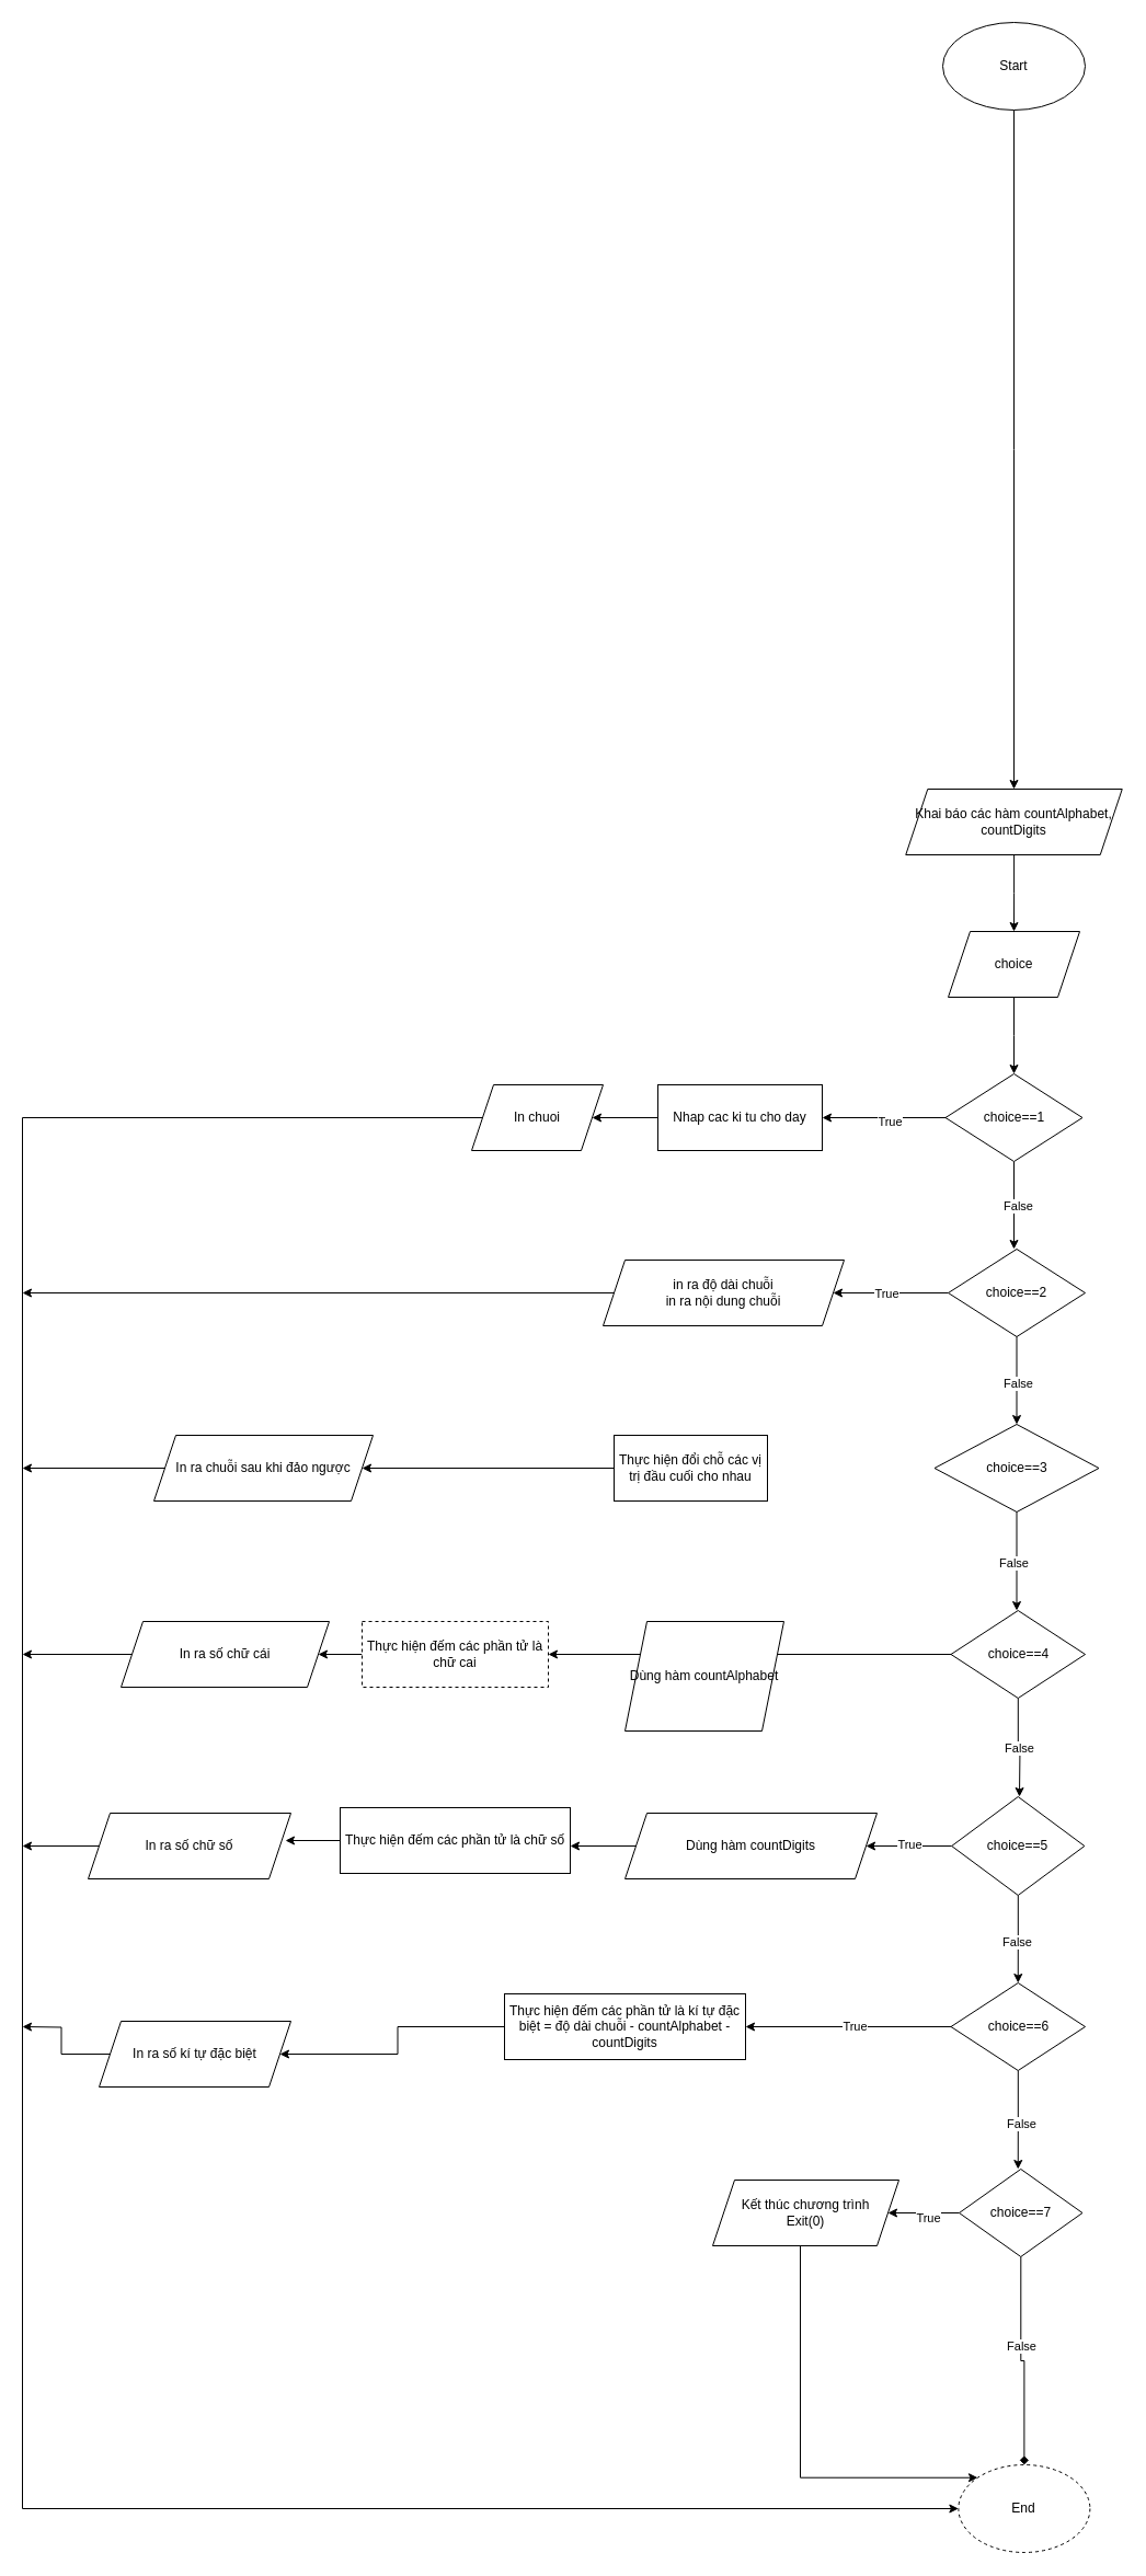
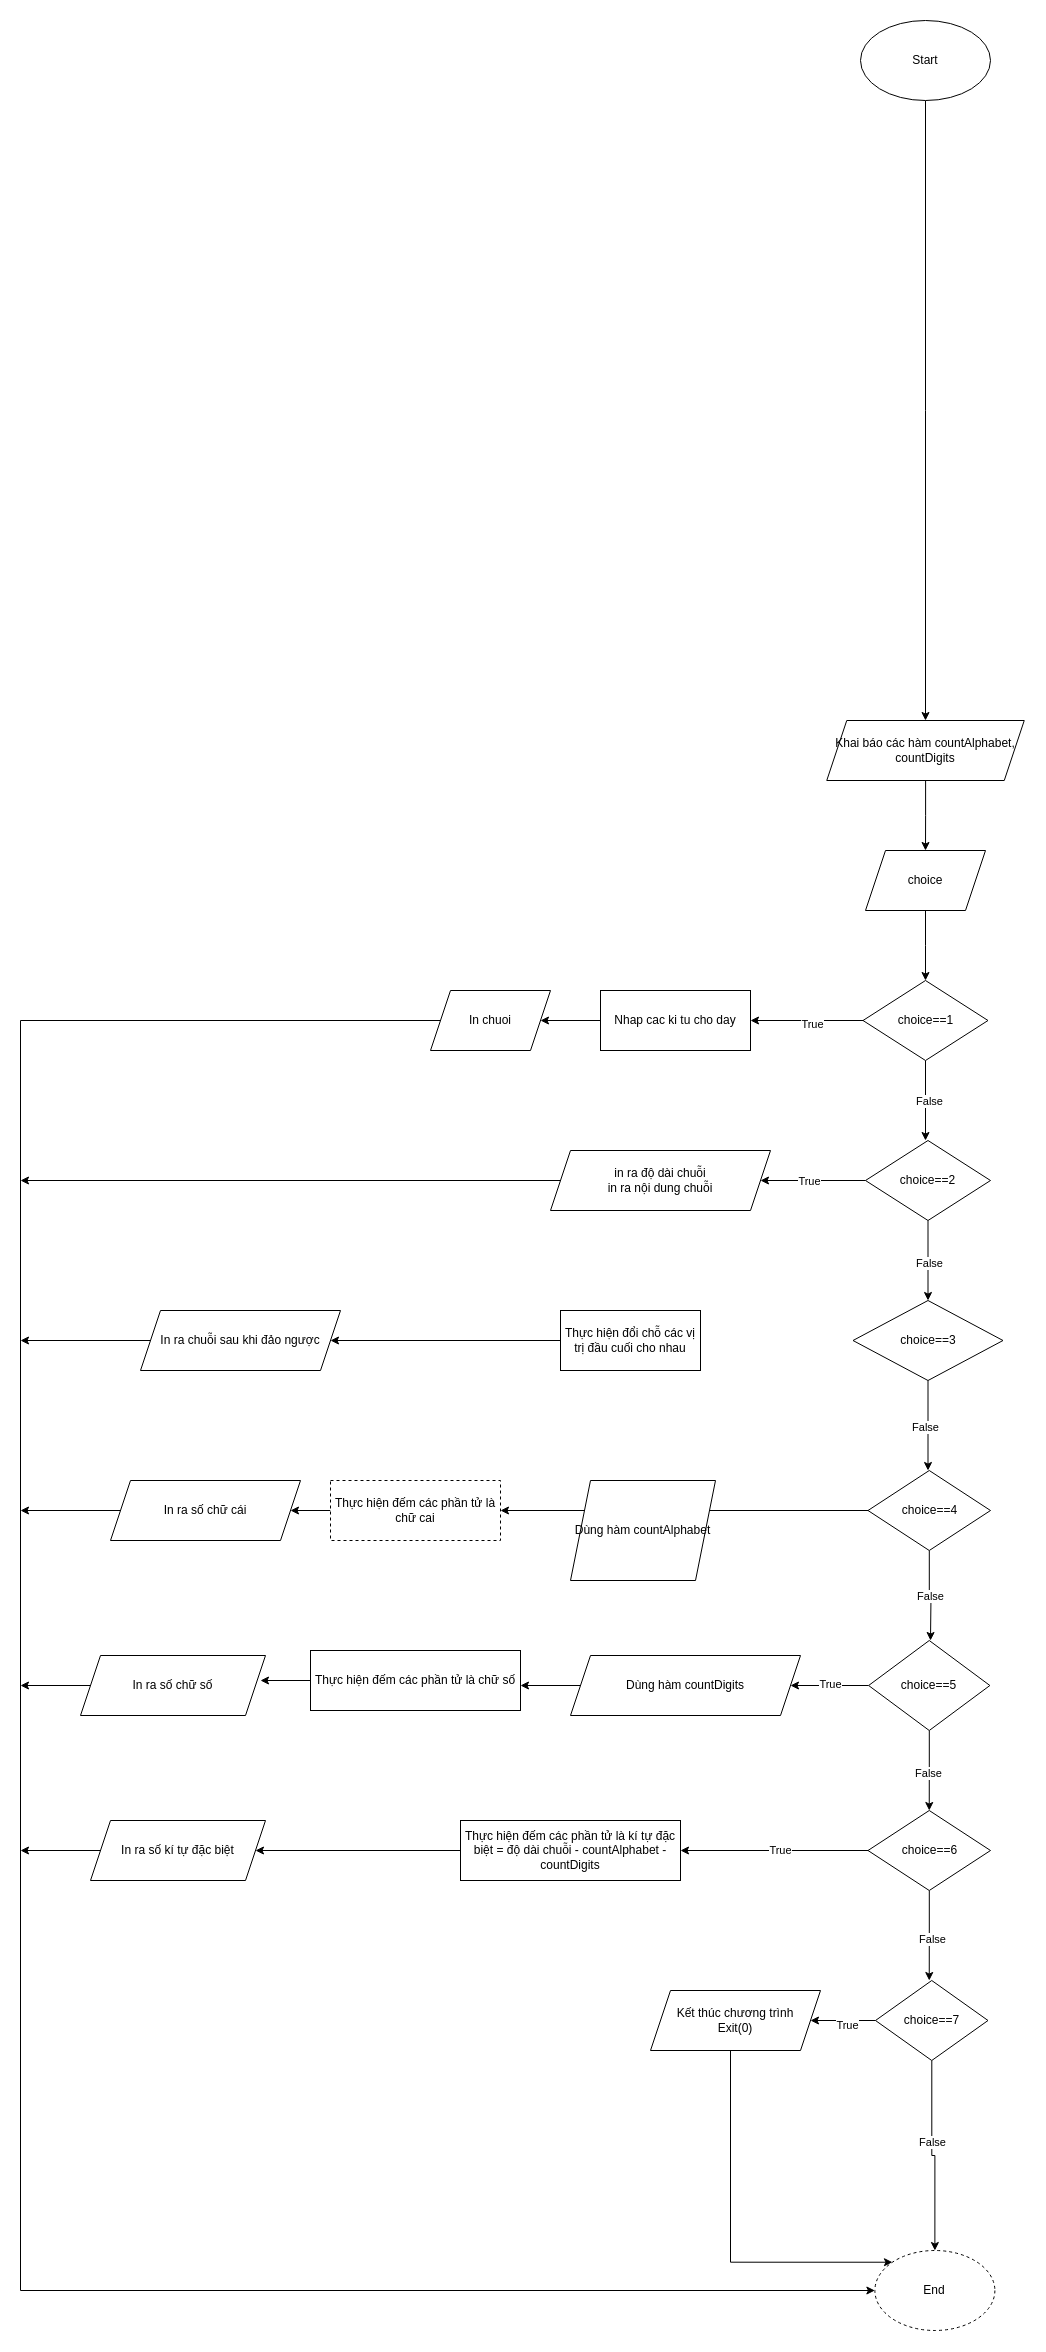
- <mxCell id="59" value="In ra số kí tự đặc biệt" style="shape=parallelogram;perimeter=parallelogramPerimeter;whiteSpace=wrap;html=1;fixedSize=1;" parent="1" vertex="1"><mxGeometry x="90" y="1845" width="175" height="60" as="geometry" /></mxCell>
+ <mxCell id="59" value="In ra số kí tự đặc biệt" style="shape=parallelogram;perimeter=parallelogramPerimeter;whiteSpace=wrap;html=1;fixedSize=1;" parent="1" vertex="1"><mxGeometry x="90" y="1820" width="175" height="60" as="geometry" /></mxCell>
- <mxCell id="60" style="edgeStyle=orthogonalEdgeStyle;rounded=0;orthogonalLoop=1;jettySize=auto;html=1;entryX=0.5;entryY=0;entryDx=0;entryDy=0;endArrow=diamond;" parent="1" source="64" edge="1" target="67"><mxGeometry relative="1" as="geometry"><mxPoint x="931" y="2170" as="targetPoint" /></mxGeometry></mxCell>
+ <mxCell id="60" style="edgeStyle=orthogonalEdgeStyle;rounded=0;orthogonalLoop=1;jettySize=auto;html=1;entryX=0.5;entryY=0;entryDx=0;entryDy=0;" parent="1" source="64" edge="1" target="67"><mxGeometry relative="1" as="geometry"><mxPoint x="931" y="2170" as="targetPoint" /></mxGeometry></mxCell>
